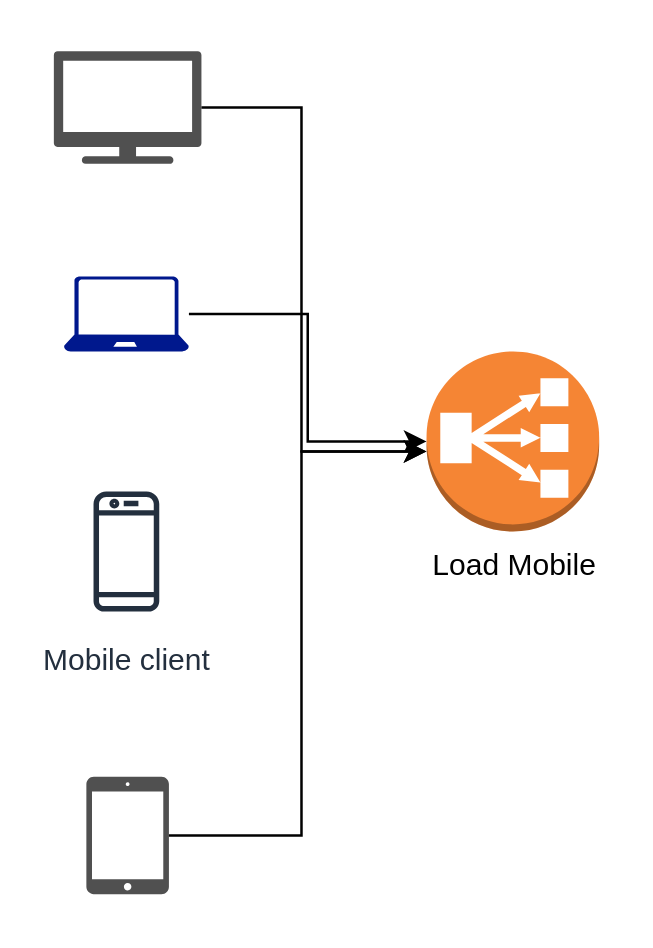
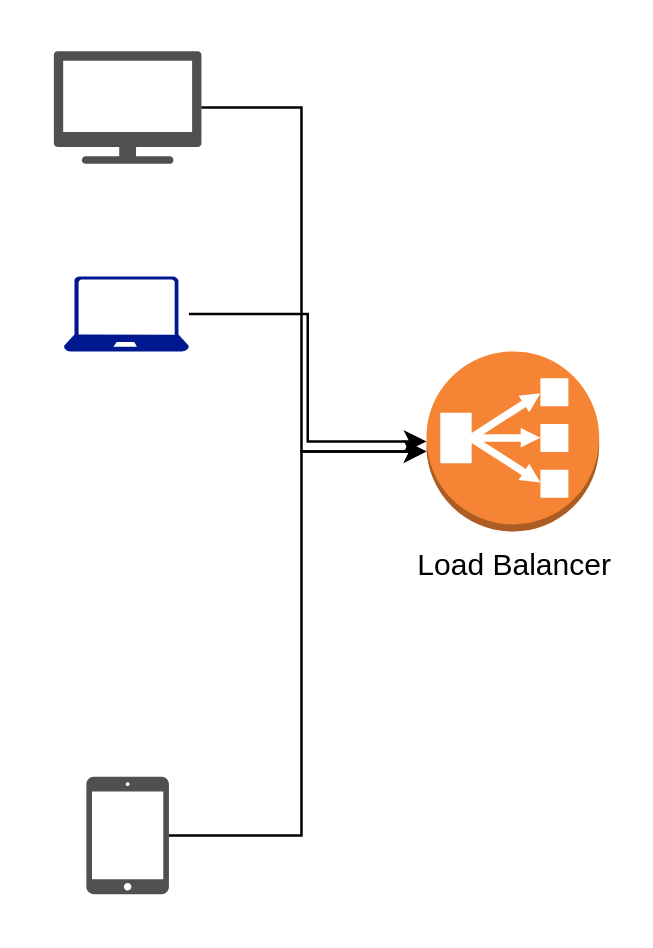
- <mxCell id="4" value="Mobile client" style="outlineConnect=0;fontColor=#232F3E;gradientColor=none;strokeColor=#232F3E;fillColor=#ffffff;dashed=0;verticalLabelPosition=bottom;verticalAlign=top;align=center;html=1;fontSize=12;fontStyle=0;aspect=fixed;shape=mxgraph.aws4.resourceIcon;resIcon=mxgraph.aws4.mobile_client;" vertex="1" parent="2"><mxGeometry y="170" width="60" height="60" as="geometry" /></mxCell>
- <mxCell id="7" value="Load Mobile" style="outlineConnect=0;dashed=0;verticalLabelPosition=bottom;verticalAlign=top;align=center;html=1;shape=mxgraph.aws3.classic_load_balancer;fillColor=#F58534;gradientColor=none;shadow=0;" vertex="1" parent="1"><mxGeometry x="170" y="140" width="69" height="72" as="geometry" /></mxCell>
+ <mxCell id="7" value="Load Balancer" style="outlineConnect=0;dashed=0;verticalLabelPosition=bottom;verticalAlign=top;align=center;html=1;shape=mxgraph.aws3.classic_load_balancer;fillColor=#F58534;gradientColor=none;shadow=0;" vertex="1" parent="1"><mxGeometry x="170" y="140" width="69" height="72" as="geometry" /></mxCell>
